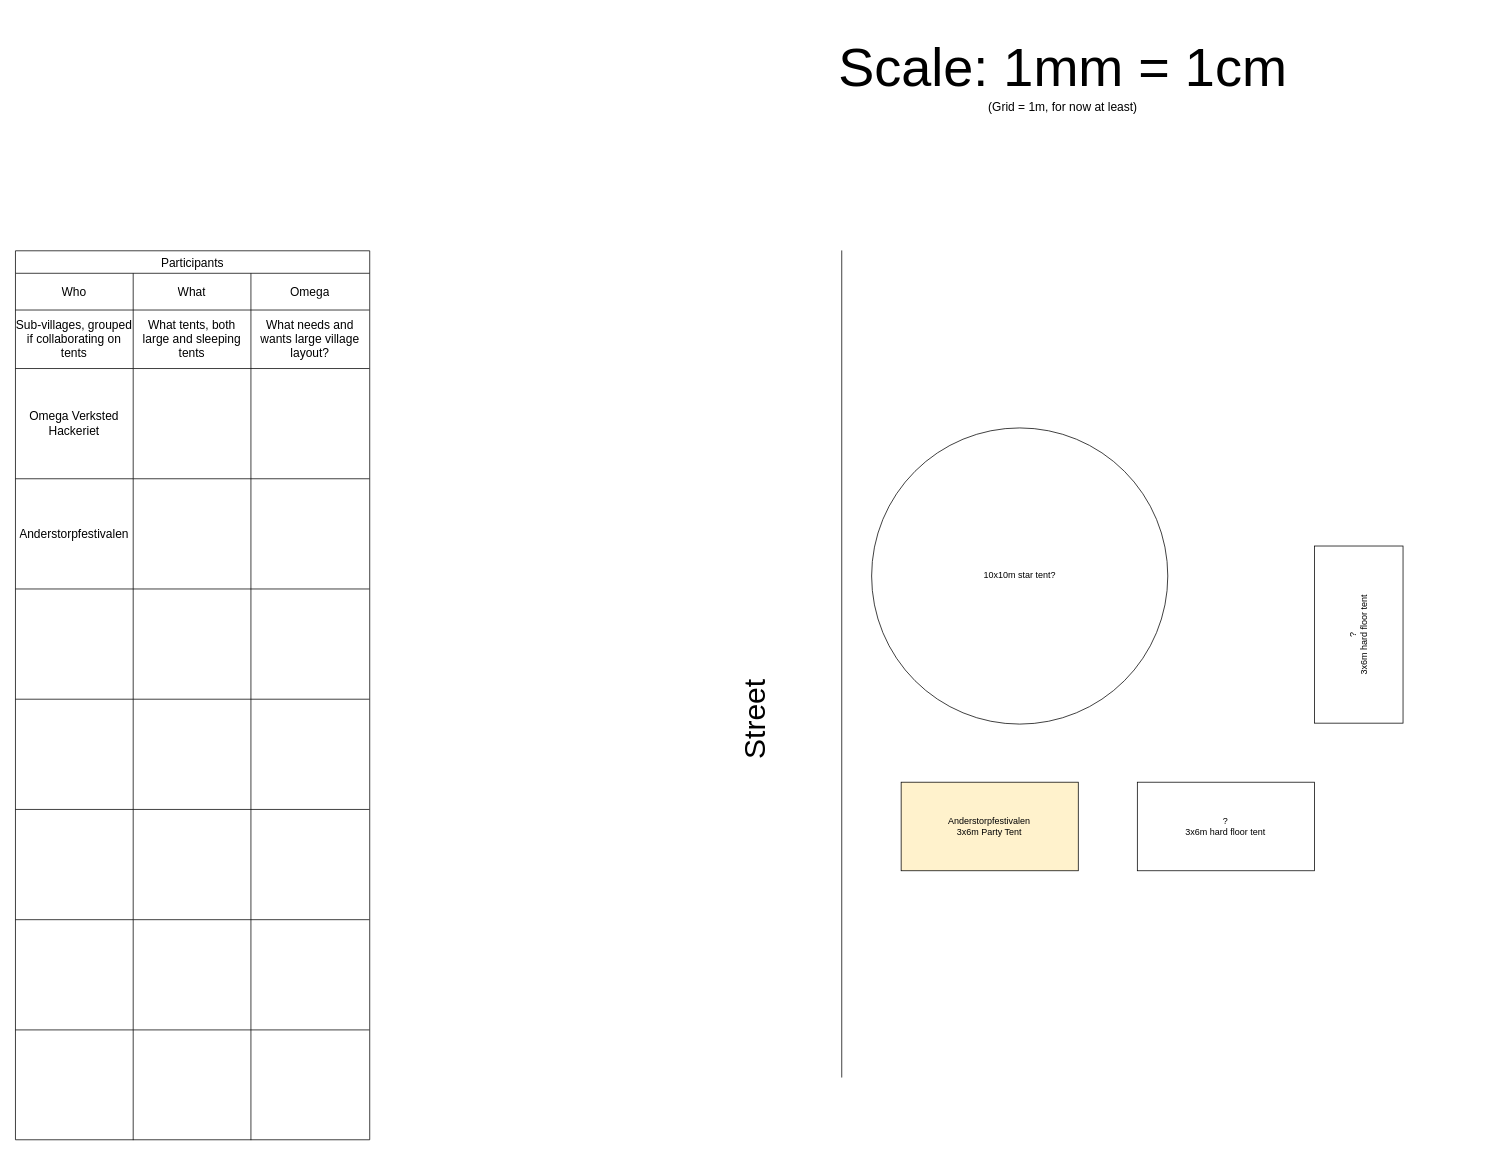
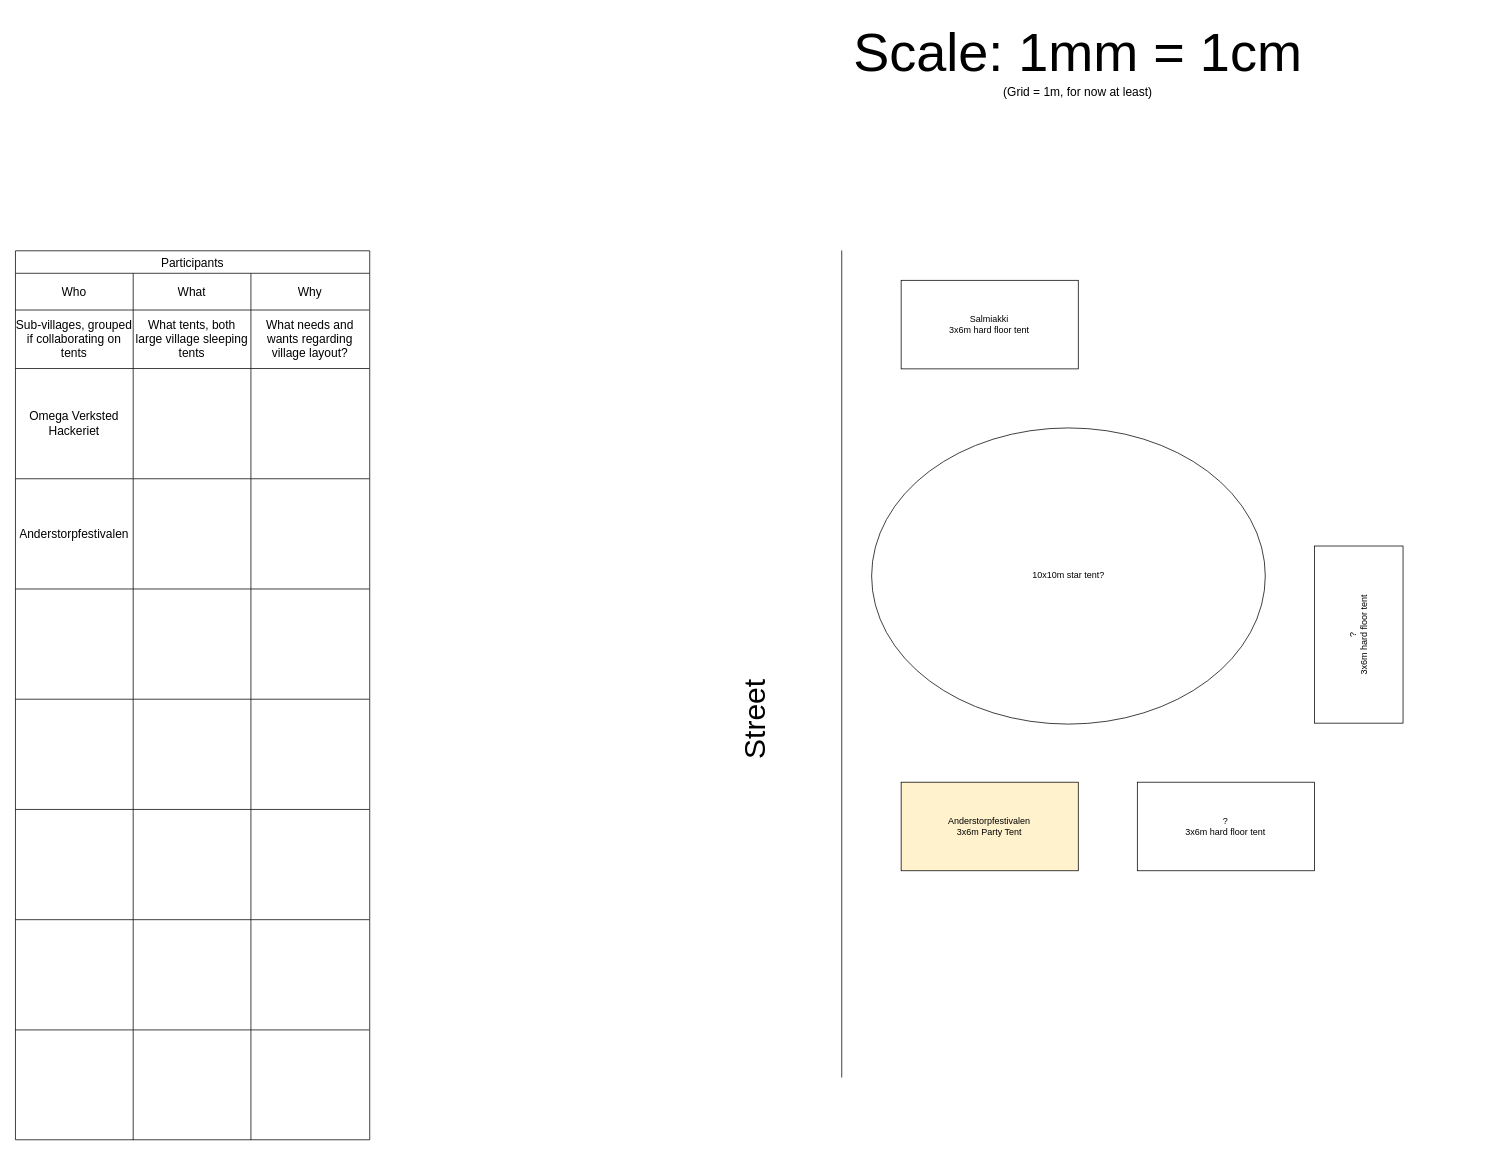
- <mxCell id="3" value="&lt;div&gt;&lt;font style=&quot;font-size: 72px;&quot;&gt;Scale: 1mm = 1cm&lt;/font&gt;&lt;/div&gt;&lt;div&gt;&lt;font size=&quot;3&quot;&gt;(Grid = 1m, for now at least)&lt;/font&gt;&lt;/div&gt;" style="text;html=1;align=center;verticalAlign=middle;whiteSpace=wrap;rounded=0;" vertex="1" parent="1"><mxGeometry x="866.26" y="40" width="1102.36" height="116.63" as="geometry" /></mxCell>
+ <mxCell id="3" value="&lt;div&gt;&lt;font style=&quot;font-size: 72px;&quot;&gt;Scale: 1mm = 1cm&lt;/font&gt;&lt;/div&gt;&lt;div&gt;&lt;font size=&quot;3&quot;&gt;(Grid = 1m, for now at least)&lt;/font&gt;&lt;/div&gt;" style="text;html=1;align=center;verticalAlign=middle;whiteSpace=wrap;rounded=0;" vertex="1" parent="1"><mxGeometry x="886.26" y="20" width="1102.36" height="116.63" as="geometry" /></mxCell>
- <mxCell id="14" value="Omega" style="shape=partialRectangle;html=1;whiteSpace=wrap;connectable=0;strokeColor=inherit;overflow=hidden;fillColor=none;top=0;left=0;bottom=0;right=0;pointerEvents=1;fontSize=16;" vertex="1" parent="11"><mxGeometry x="314" width="158" height="49" as="geometry"><mxRectangle width="158" height="49" as="alternateBounds" /></mxGeometry></mxCell>
+ <mxCell id="14" value="Why" style="shape=partialRectangle;html=1;whiteSpace=wrap;connectable=0;strokeColor=inherit;overflow=hidden;fillColor=none;top=0;left=0;bottom=0;right=0;pointerEvents=1;fontSize=16;" vertex="1" parent="11"><mxGeometry x="314" width="158" height="49" as="geometry"><mxRectangle width="158" height="49" as="alternateBounds" /></mxGeometry></mxCell>
+ <mxCell id="2" value="Salmiakki&lt;br&gt;3x6m hard floor tent" style="rounded=0;whiteSpace=wrap;html=1;" vertex="1" parent="1"><mxGeometry x="1201.22" y="372.85" width="236.22" height="118.11" as="geometry" /></mxCell>
- <mxCell id="17" value="What tents, both large and sleeping tents" style="shape=partialRectangle;html=1;whiteSpace=wrap;connectable=0;strokeColor=inherit;overflow=hidden;fillColor=none;top=0;left=0;bottom=0;right=0;pointerEvents=1;fontSize=16;" vertex="1" parent="15"><mxGeometry x="157" width="157" height="78" as="geometry"><mxRectangle width="157" height="78" as="alternateBounds" /></mxGeometry></mxCell>
+ <mxCell id="17" value="What tents, both large village sleeping tents" style="shape=partialRectangle;html=1;whiteSpace=wrap;connectable=0;strokeColor=inherit;overflow=hidden;fillColor=none;top=0;left=0;bottom=0;right=0;pointerEvents=1;fontSize=16;" vertex="1" parent="15"><mxGeometry x="157" width="157" height="78" as="geometry"><mxRectangle width="157" height="78" as="alternateBounds" /></mxGeometry></mxCell>
- <mxCell id="18" value="What needs and wants large village layout?" style="shape=partialRectangle;html=1;whiteSpace=wrap;connectable=0;strokeColor=inherit;overflow=hidden;fillColor=none;top=0;left=0;bottom=0;right=0;pointerEvents=1;fontSize=16;" vertex="1" parent="15"><mxGeometry x="314" width="158" height="78" as="geometry"><mxRectangle width="158" height="78" as="alternateBounds" /></mxGeometry></mxCell>
+ <mxCell id="18" value="What needs and wants regarding village layout?" style="shape=partialRectangle;html=1;whiteSpace=wrap;connectable=0;strokeColor=inherit;overflow=hidden;fillColor=none;top=0;left=0;bottom=0;right=0;pointerEvents=1;fontSize=16;" vertex="1" parent="15"><mxGeometry x="314" width="158" height="78" as="geometry"><mxRectangle width="158" height="78" as="alternateBounds" /></mxGeometry></mxCell>
- <mxCell id="6" value="10x10m star tent?" style="ellipse;whiteSpace=wrap;html=1;aspect=fixed;" vertex="1" parent="1"><mxGeometry x="1161.85" y="569.7" width="394.96" height="394.96" as="geometry" /></mxCell>
+ <mxCell id="6" value="10x10m star tent?" style="ellipse;whiteSpace=wrap;html=1;aspect=fixed;" vertex="1" parent="1"><mxGeometry x="1161.85" y="569.7" width="525" height="394.96" as="geometry" /></mxCell>
